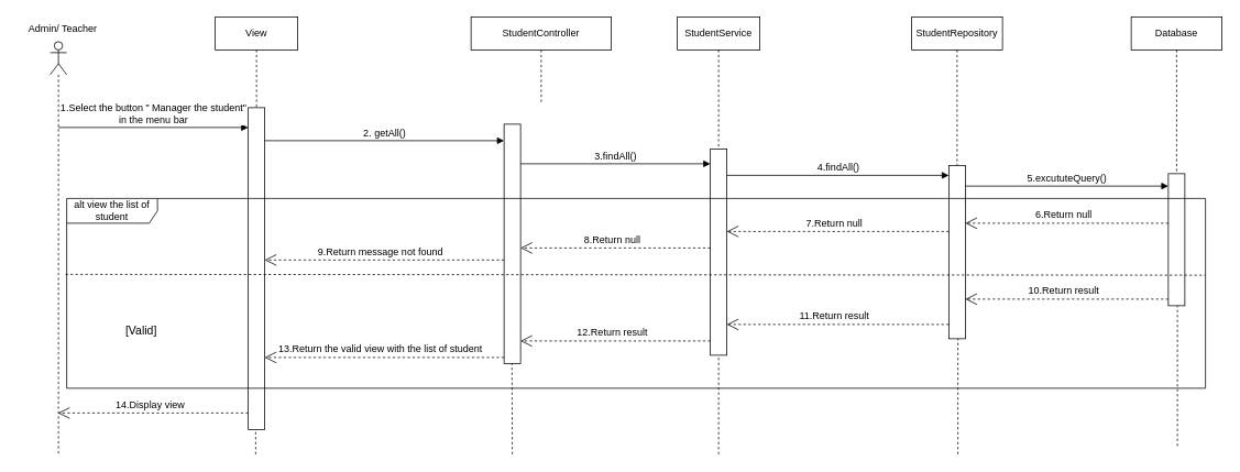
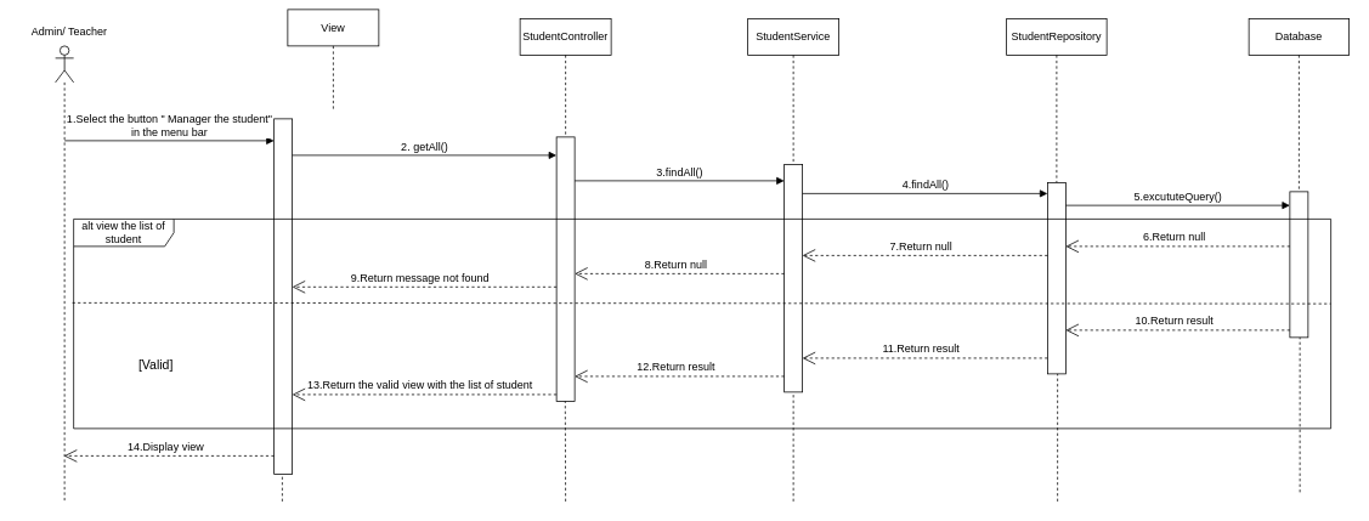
- <mxCell id="8" value="StudentController" style="shape=umlLifeline;perimeter=lifelinePerimeter;whiteSpace=wrap;html=1;container=1;dropTarget=0;collapsible=0;recursiveResize=0;outlineConnect=0;portConstraint=eastwest;newEdgeStyle={&quot;curved&quot;:0,&quot;rounded&quot;:0};" parent="1" vertex="1"><mxGeometry x="570" y="20" width="170" height="105" as="geometry" /></mxCell>
+ <mxCell id="8" value="StudentController" style="shape=umlLifeline;perimeter=lifelinePerimeter;whiteSpace=wrap;html=1;container=1;dropTarget=0;collapsible=0;recursiveResize=0;outlineConnect=0;portConstraint=eastwest;newEdgeStyle={&quot;curved&quot;:0,&quot;rounded&quot;:0};" parent="1" vertex="1"><mxGeometry x="570" y="20" width="100" height="130" as="geometry" /></mxCell>
- <mxCell id="5" value="View" style="shape=umlLifeline;perimeter=lifelinePerimeter;whiteSpace=wrap;html=1;container=1;dropTarget=0;collapsible=0;recursiveResize=0;outlineConnect=0;portConstraint=eastwest;newEdgeStyle={&quot;curved&quot;:0,&quot;rounded&quot;:0};" parent="1" vertex="1"><mxGeometry x="260" y="20" width="100" height="110" as="geometry" /></mxCell>
+ <mxCell id="5" value="View" style="shape=umlLifeline;perimeter=lifelinePerimeter;whiteSpace=wrap;html=1;container=1;dropTarget=0;collapsible=0;recursiveResize=0;outlineConnect=0;portConstraint=eastwest;newEdgeStyle={&quot;curved&quot;:0,&quot;rounded&quot;:0};" parent="1" vertex="1"><mxGeometry x="315" y="10" width="100" height="110" as="geometry" /></mxCell>
